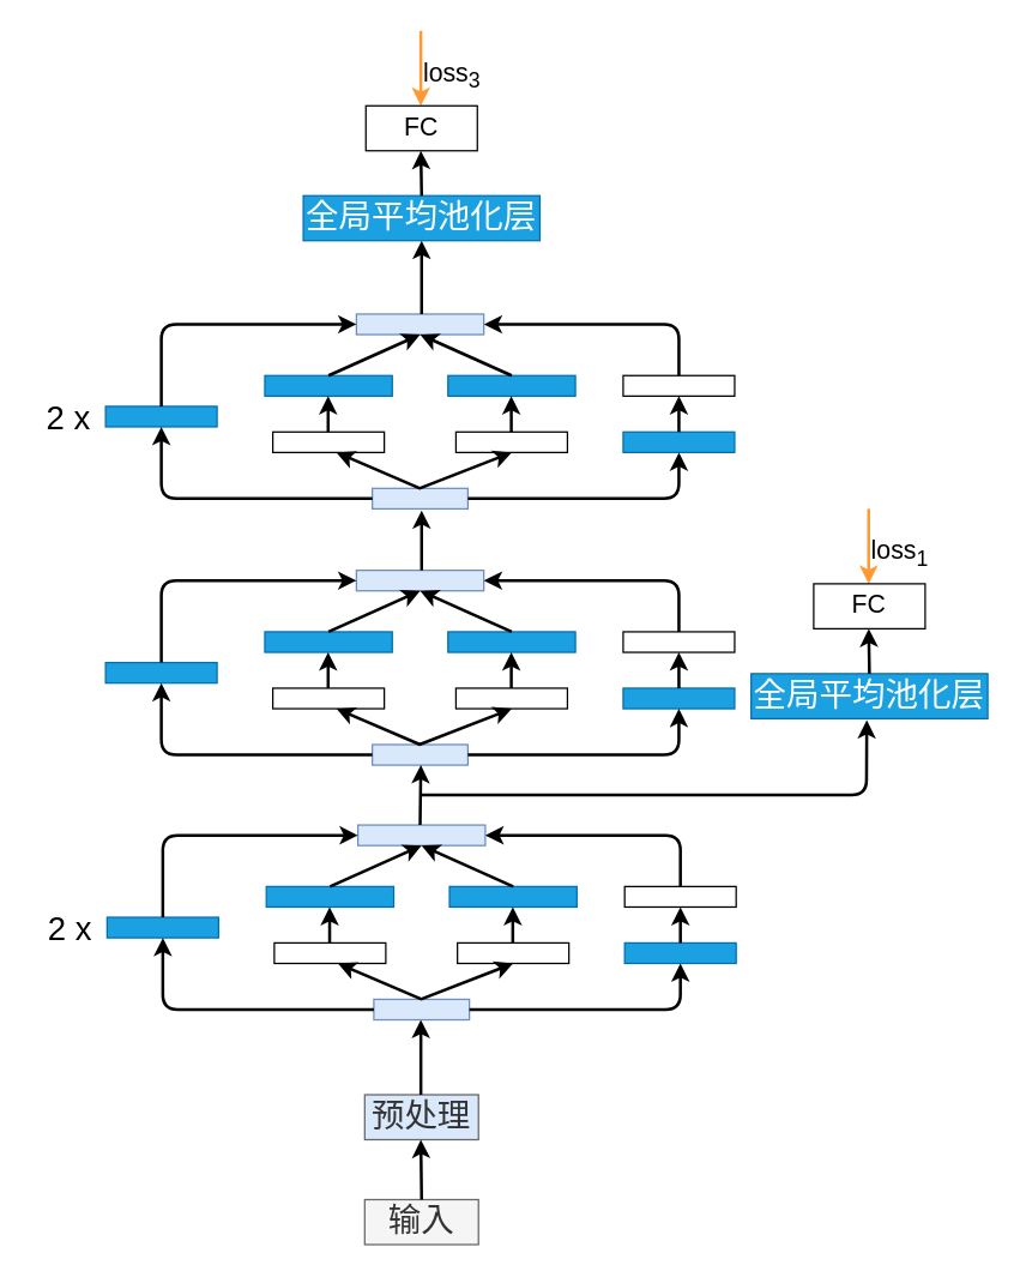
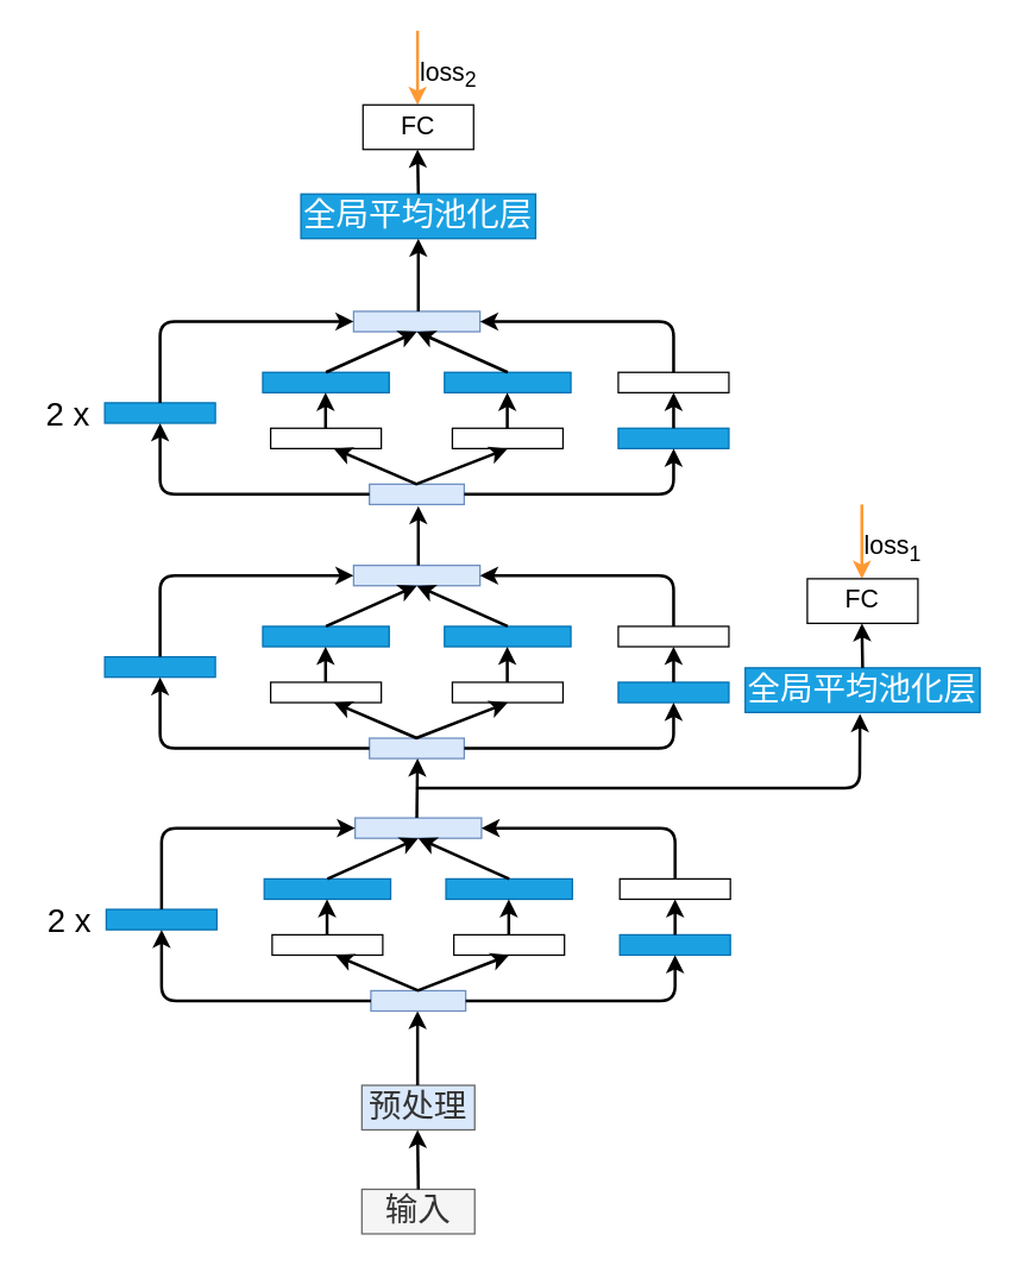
- <mxCell id="81" value="loss&lt;sub&gt;3&lt;/sub&gt;" style="text;html=1;align=center;verticalAlign=middle;resizable=0;points=[];autosize=1;strokeColor=none;fillColor=none;fontSize=17;" vertex="1" parent="1"><mxGeometry x="271" y="30" width="60" height="40" as="geometry" /></mxCell>
+ <mxCell id="81" value="loss&lt;sub&gt;2&lt;/sub&gt;" style="text;html=1;align=center;verticalAlign=middle;resizable=0;points=[];autosize=1;strokeColor=none;fillColor=none;fontSize=17;" vertex="1" parent="1"><mxGeometry x="271" y="30" width="60" height="40" as="geometry" /></mxCell>
